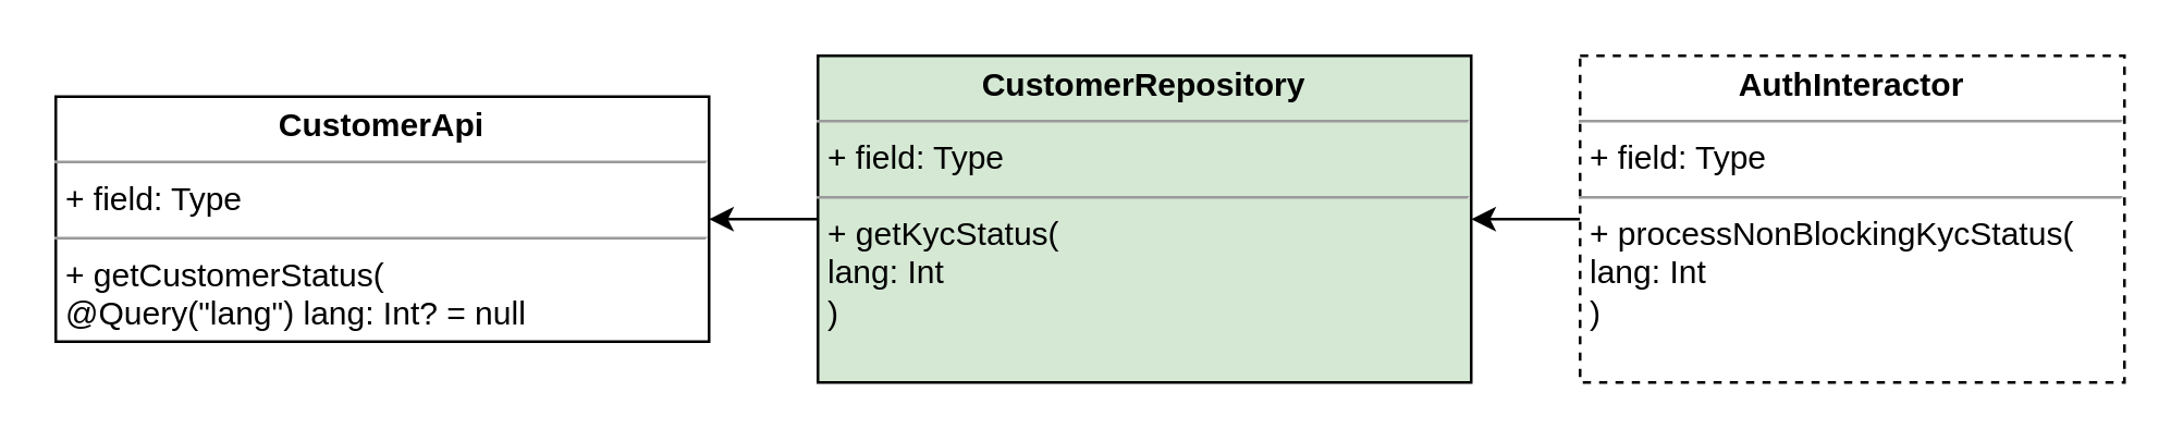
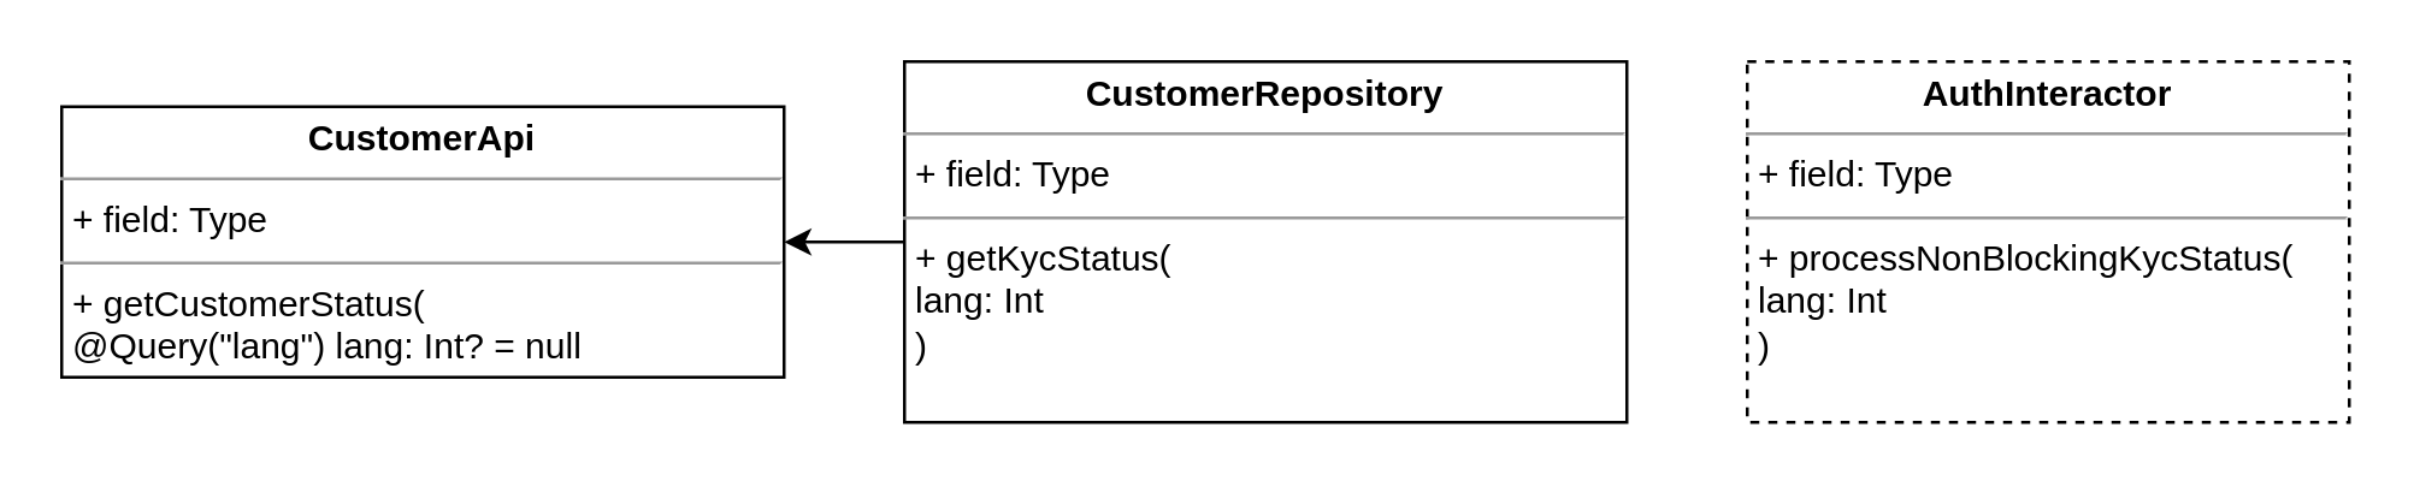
- <mxCell id="4" value="&lt;p style=&quot;margin: 0px ; margin-top: 4px ; text-align: center&quot;&gt;&lt;b&gt;CustomerRepository&lt;/b&gt;&lt;/p&gt;&lt;hr size=&quot;1&quot;&gt;&lt;p style=&quot;margin: 0px ; margin-left: 4px&quot;&gt;+ field: Type&lt;/p&gt;&lt;hr size=&quot;1&quot;&gt;&lt;p style=&quot;margin: 0px ; margin-left: 4px&quot;&gt;+ getKycStatus(&lt;/p&gt;&lt;p style=&quot;margin: 0px ; margin-left: 4px&quot;&gt;lang: Int&lt;br&gt;&lt;/p&gt;&lt;p style=&quot;margin: 0px ; margin-left: 4px&quot;&gt;)&lt;br&gt;&lt;/p&gt;" style="verticalAlign=top;align=left;overflow=fill;fontSize=12;fontFamily=Helvetica;html=1;fillColor=#d5e8d4;" vertex="1" parent="1"><mxGeometry x="300" y="20" width="240" height="120" as="geometry" /></mxCell>
+ <mxCell id="4" value="&lt;p style=&quot;margin: 0px ; margin-top: 4px ; text-align: center&quot;&gt;&lt;b&gt;CustomerRepository&lt;/b&gt;&lt;/p&gt;&lt;hr size=&quot;1&quot;&gt;&lt;p style=&quot;margin: 0px ; margin-left: 4px&quot;&gt;+ field: Type&lt;/p&gt;&lt;hr size=&quot;1&quot;&gt;&lt;p style=&quot;margin: 0px ; margin-left: 4px&quot;&gt;+ getKycStatus(&lt;/p&gt;&lt;p style=&quot;margin: 0px ; margin-left: 4px&quot;&gt;lang: Int&lt;br&gt;&lt;/p&gt;&lt;p style=&quot;margin: 0px ; margin-left: 4px&quot;&gt;)&lt;br&gt;&lt;/p&gt;" style="verticalAlign=top;align=left;overflow=fill;fontSize=12;fontFamily=Helvetica;html=1;" vertex="1" parent="1"><mxGeometry x="300" y="20" width="240" height="120" as="geometry" /></mxCell>
- <mxCell id="5" style="edgeStyle=orthogonalEdgeStyle;rounded=0;orthogonalLoop=1;jettySize=auto;html=1;entryX=1;entryY=0.5;entryDx=0;entryDy=0;" edge="1" parent="1" source="6" target="4"><mxGeometry relative="1" as="geometry" /></mxCell>
